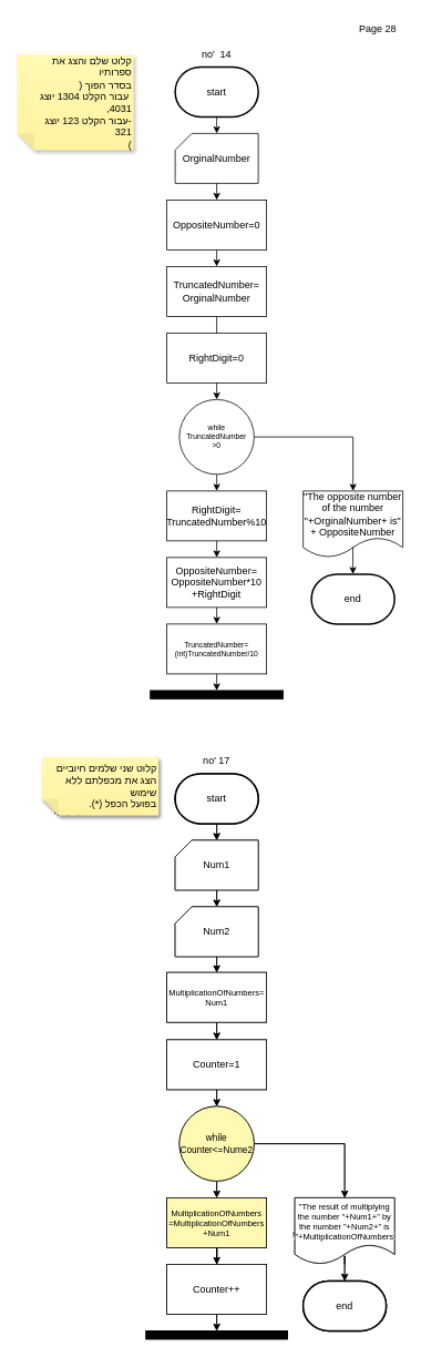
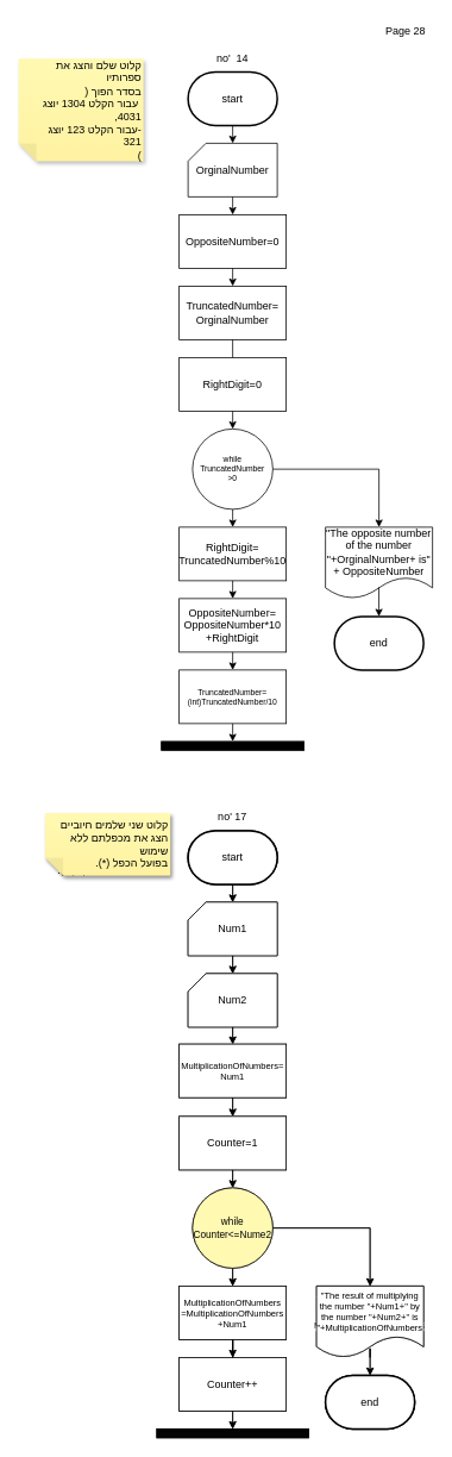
- <mxCell id="63" value="MultiplicationOfNumbers&lt;br style=&quot;font-size: 10px;&quot;&gt;=MultiplicationOfNumbers&lt;br style=&quot;font-size: 10px;&quot;&gt;+Num1" style="rounded=0;whiteSpace=wrap;html=1;fontSize=10;fillColor=#fff9b2;" parent="1" vertex="1"><mxGeometry x="200" y="1440" width="120" height="60" as="geometry" /></mxCell>
+ <mxCell id="63" value="MultiplicationOfNumbers&lt;br style=&quot;font-size: 10px;&quot;&gt;=MultiplicationOfNumbers&lt;br style=&quot;font-size: 10px;&quot;&gt;+Num1" style="rounded=0;whiteSpace=wrap;html=1;fontSize=10;" parent="1" vertex="1"><mxGeometry x="200" y="1440" width="120" height="60" as="geometry" /></mxCell>
